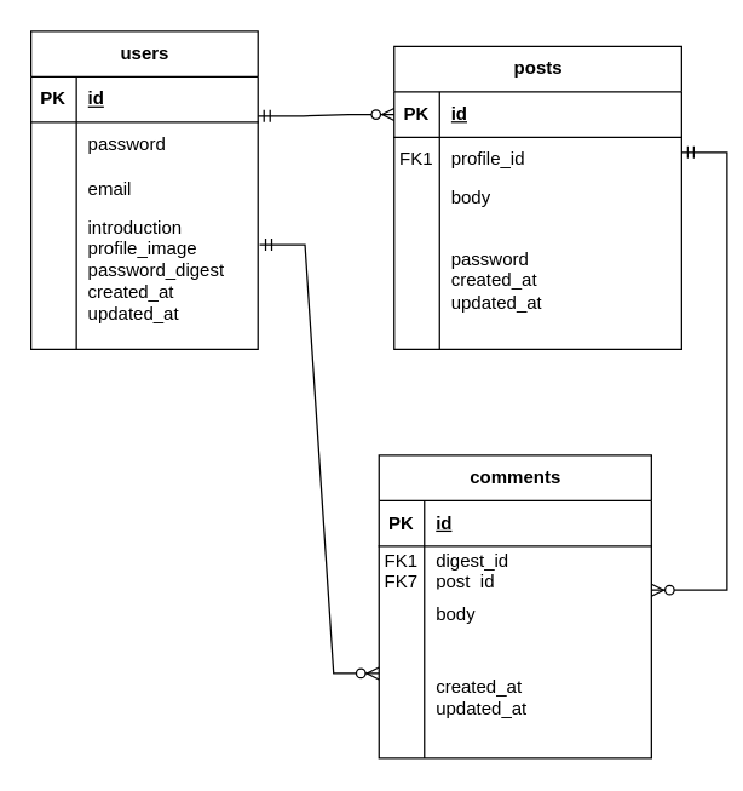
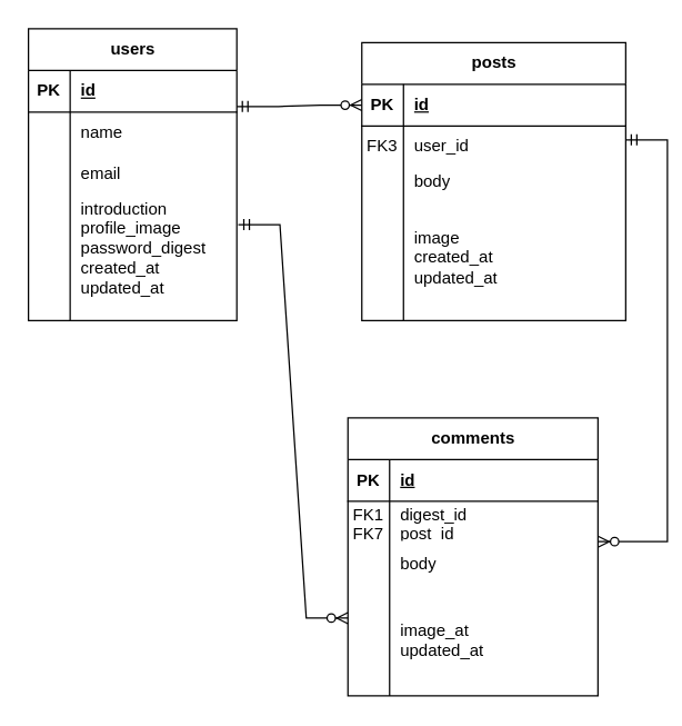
- <mxCell id="8" value="password" style="shape=partialRectangle;connectable=0;fillColor=none;top=0;left=0;bottom=0;right=0;align=left;spacingLeft=6;overflow=hidden;whiteSpace=wrap;html=1;" vertex="1" parent="6"><mxGeometry x="30" width="120" height="30" as="geometry"><mxRectangle width="120" height="30" as="alternateBounds" /></mxGeometry></mxCell>
+ <mxCell id="8" value="name" style="shape=partialRectangle;connectable=0;fillColor=none;top=0;left=0;bottom=0;right=0;align=left;spacingLeft=6;overflow=hidden;whiteSpace=wrap;html=1;" vertex="1" parent="6"><mxGeometry x="30" width="120" height="30" as="geometry"><mxRectangle width="120" height="30" as="alternateBounds" /></mxGeometry></mxCell>
- <mxCell id="20" value="FK1" style="shape=partialRectangle;connectable=0;fillColor=none;top=0;left=0;bottom=0;right=0;editable=1;overflow=hidden;whiteSpace=wrap;html=1;" vertex="1" parent="19"><mxGeometry width="30" height="30" as="geometry"><mxRectangle width="30" height="30" as="alternateBounds" /></mxGeometry></mxCell>
+ <mxCell id="20" value="FK3" style="shape=partialRectangle;connectable=0;fillColor=none;top=0;left=0;bottom=0;right=0;editable=1;overflow=hidden;whiteSpace=wrap;html=1;" vertex="1" parent="19"><mxGeometry width="30" height="30" as="geometry"><mxRectangle width="30" height="30" as="alternateBounds" /></mxGeometry></mxCell>
- <mxCell id="21" value="profile_id" style="shape=partialRectangle;connectable=0;fillColor=none;top=0;left=0;bottom=0;right=0;align=left;spacingLeft=6;overflow=hidden;whiteSpace=wrap;html=1;" vertex="1" parent="19"><mxGeometry x="30" width="160" height="30" as="geometry"><mxRectangle width="160" height="30" as="alternateBounds" /></mxGeometry></mxCell>
+ <mxCell id="21" value="user_id" style="shape=partialRectangle;connectable=0;fillColor=none;top=0;left=0;bottom=0;right=0;align=left;spacingLeft=6;overflow=hidden;whiteSpace=wrap;html=1;" vertex="1" parent="19"><mxGeometry x="30" width="160" height="30" as="geometry"><mxRectangle width="160" height="30" as="alternateBounds" /></mxGeometry></mxCell>
- <mxCell id="27" value="password&lt;div&gt;created_at&lt;/div&gt;&lt;div&gt;updated_at&lt;/div&gt;" style="shape=partialRectangle;connectable=0;fillColor=none;top=0;left=0;bottom=0;right=0;align=left;spacingLeft=6;overflow=hidden;whiteSpace=wrap;html=1;" vertex="1" parent="25"><mxGeometry x="30" width="160" height="90" as="geometry"><mxRectangle width="160" height="90" as="alternateBounds" /></mxGeometry></mxCell>
+ <mxCell id="27" value="image&lt;div&gt;created_at&lt;/div&gt;&lt;div&gt;updated_at&lt;/div&gt;" style="shape=partialRectangle;connectable=0;fillColor=none;top=0;left=0;bottom=0;right=0;align=left;spacingLeft=6;overflow=hidden;whiteSpace=wrap;html=1;" vertex="1" parent="25"><mxGeometry x="30" width="160" height="90" as="geometry"><mxRectangle width="160" height="90" as="alternateBounds" /></mxGeometry></mxCell>
- <mxCell id="42" value="&lt;div&gt;created_at&lt;div&gt;updated_at&lt;/div&gt;&lt;/div&gt;" style="shape=partialRectangle;connectable=0;fillColor=none;top=0;left=0;bottom=0;right=0;align=left;spacingLeft=6;overflow=hidden;whiteSpace=wrap;html=1;" vertex="1" parent="40"><mxGeometry x="30" width="150" height="80" as="geometry"><mxRectangle width="150" height="80" as="alternateBounds" /></mxGeometry></mxCell>
+ <mxCell id="42" value="&lt;div&gt;image_at&lt;div&gt;updated_at&lt;/div&gt;&lt;/div&gt;" style="shape=partialRectangle;connectable=0;fillColor=none;top=0;left=0;bottom=0;right=0;align=left;spacingLeft=6;overflow=hidden;whiteSpace=wrap;html=1;" vertex="1" parent="40"><mxGeometry x="30" width="150" height="80" as="geometry"><mxRectangle width="150" height="80" as="alternateBounds" /></mxGeometry></mxCell>
